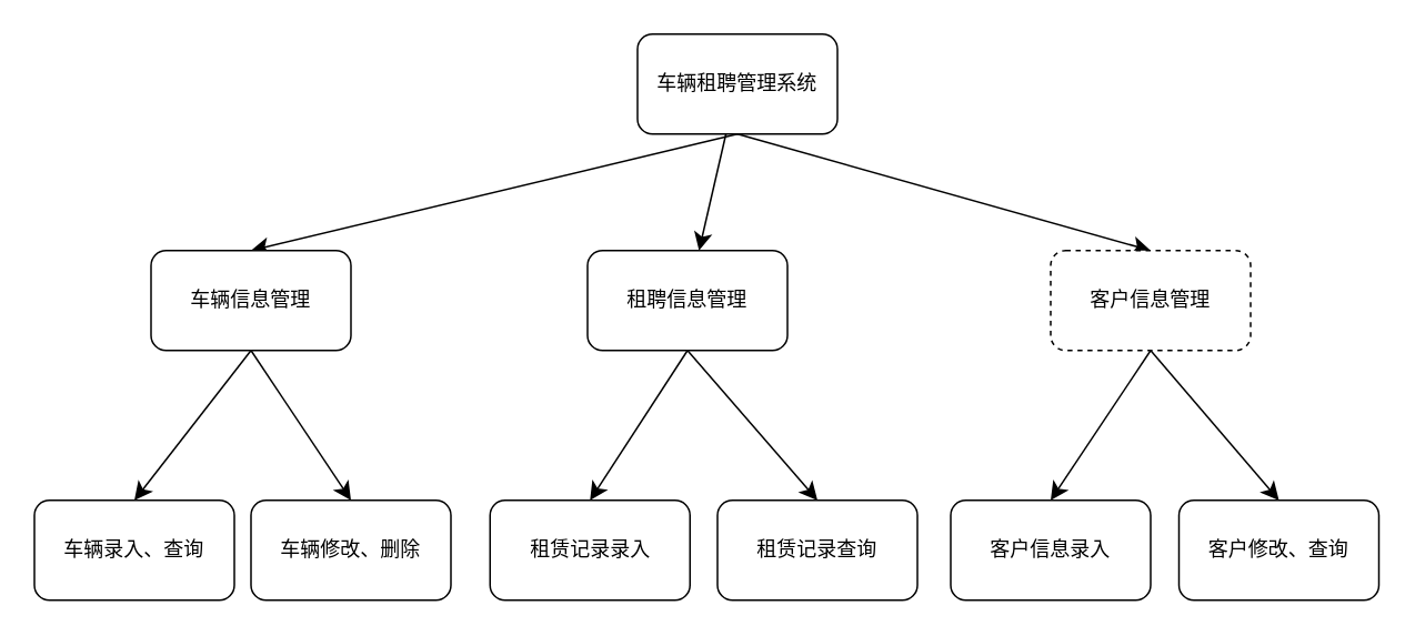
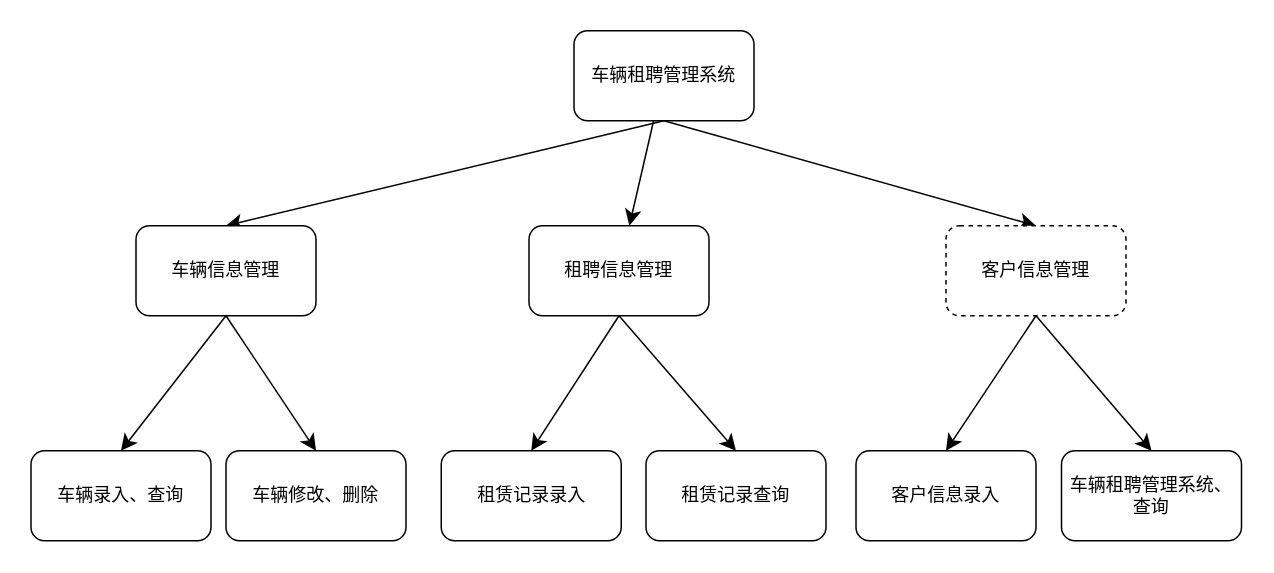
- <mxCell id="20" value="客户修改、查询" style="rounded=1;whiteSpace=wrap;html=1;" vertex="1" parent="1"><mxGeometry x="707" y="300" width="120" height="60" as="geometry" /></mxCell>
+ <mxCell id="20" value="车辆租聘管理系统、查询" style="rounded=1;whiteSpace=wrap;html=1;" vertex="1" parent="1"><mxGeometry x="707" y="300" width="120" height="60" as="geometry" /></mxCell>
